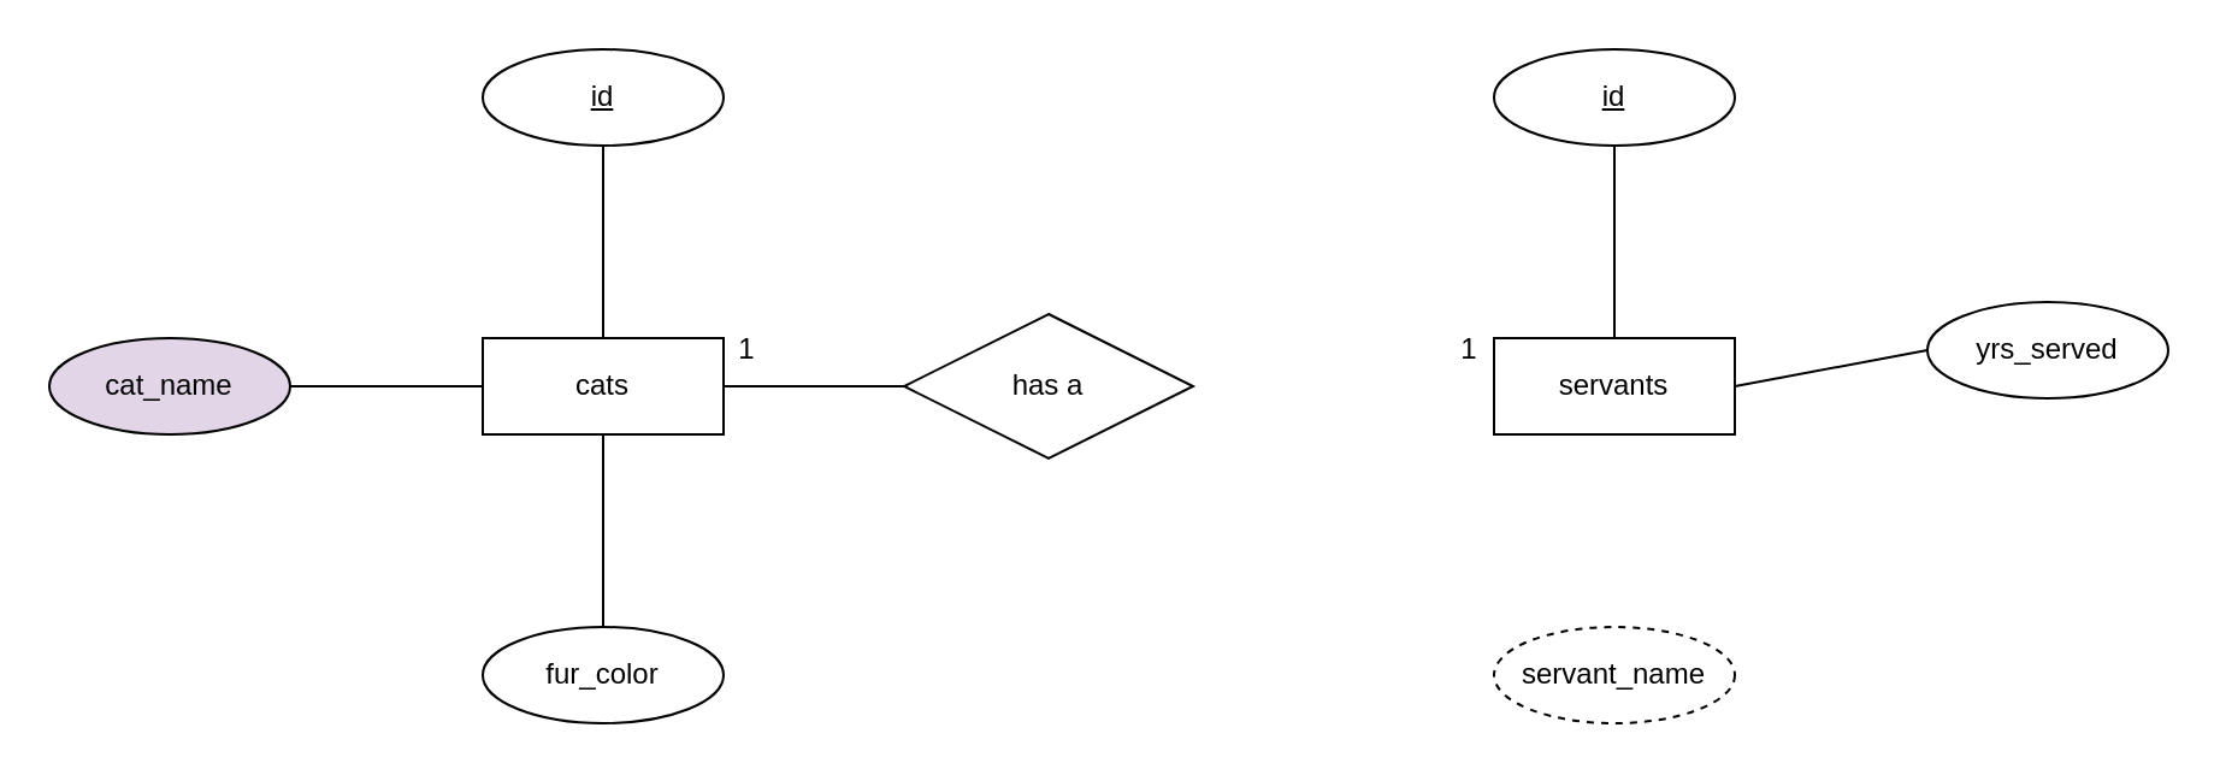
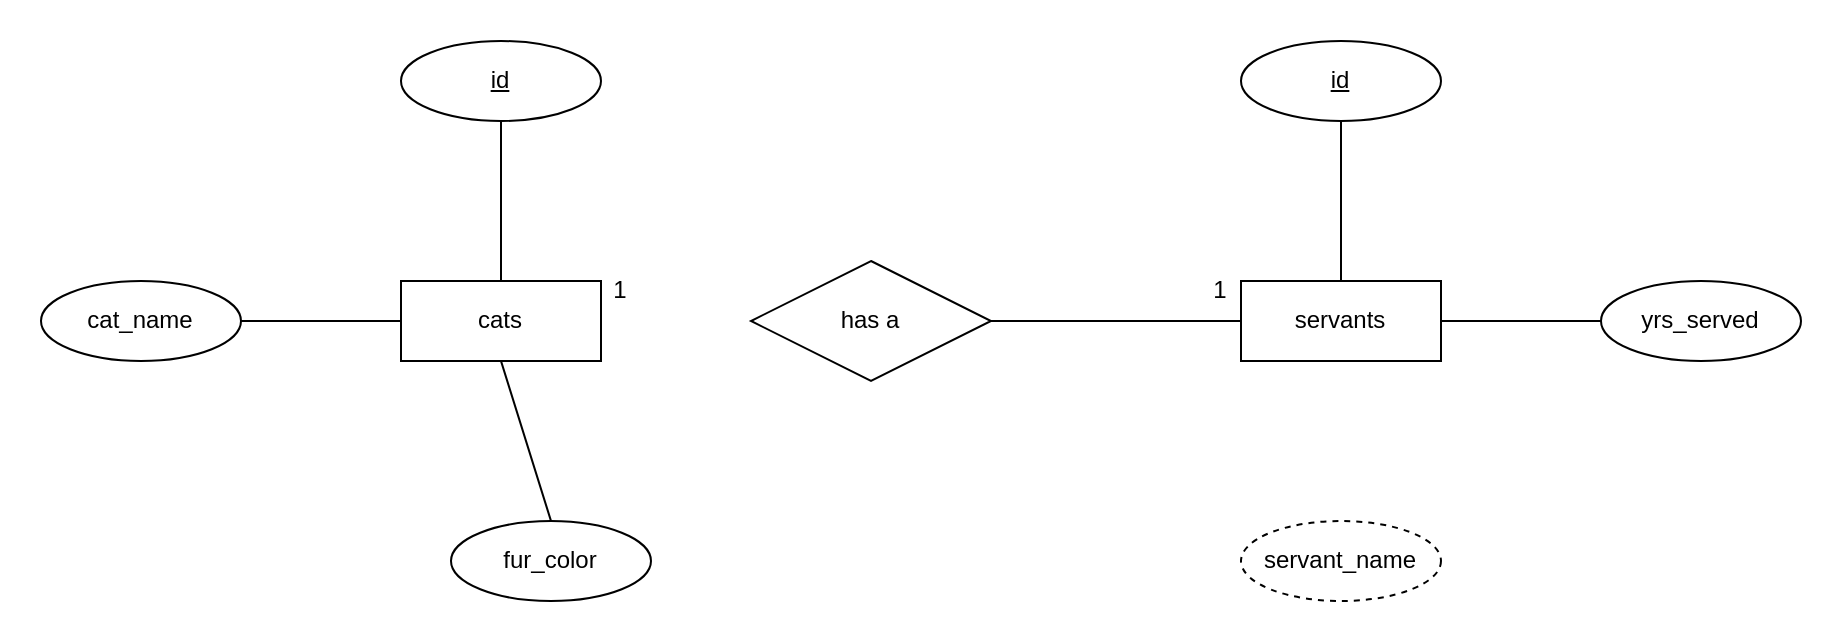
- <mxCell id="11" value="yrs_served" style="ellipse;whiteSpace=wrap;html=1;align=center;" vertex="1" parent="1"><mxGeometry x="800" y="125" width="100" height="40" as="geometry" /></mxCell>
+ <mxCell id="11" value="yrs_served" style="ellipse;whiteSpace=wrap;html=1;align=center;" vertex="1" parent="1"><mxGeometry x="800" y="140" width="100" height="40" as="geometry" /></mxCell>
- <mxCell id="4" value="cat_name" style="ellipse;whiteSpace=wrap;html=1;align=center;fillColor=#e1d5e7;" vertex="1" parent="1"><mxGeometry y="140" width="100" height="40" as="geometry" x="20" /></mxCell>
+ <mxCell id="4" value="cat_name" style="ellipse;whiteSpace=wrap;html=1;align=center;" vertex="1" parent="1"><mxGeometry y="140" width="100" height="40" as="geometry" x="20" /></mxCell>
- <mxCell id="16" value="" style="endArrow=none;html=1;rounded=0;exitX=0;exitY=0.5;exitDx=0;exitDy=0;entryX=1;entryY=0.5;entryDx=0;entryDy=0;" edge="1" parent="1" source="15" target="2"><mxGeometry relative="1" as="geometry"><mxPoint x="420" y="160" as="sourcePoint" /><mxPoint x="380" y="160" as="targetPoint" /></mxGeometry></mxCell>
+ <mxCell id="17" value="" style="endArrow=none;html=1;rounded=0;exitX=0;exitY=0.5;exitDx=0;exitDy=0;entryX=1;entryY=0.5;entryDx=0;entryDy=0;" edge="1" parent="1" source="9" target="15"><mxGeometry relative="1" as="geometry"><mxPoint x="590" y="190" as="sourcePoint" /><mxPoint x="550" y="190" as="targetPoint" /></mxGeometry></mxCell>
- <mxCell id="5" value="fur_color" style="ellipse;whiteSpace=wrap;html=1;align=center;" vertex="1" parent="1"><mxGeometry x="200" y="260" width="100" height="40" as="geometry" /></mxCell>
+ <mxCell id="5" value="fur_color" style="ellipse;whiteSpace=wrap;html=1;align=center;" vertex="1" parent="1"><mxGeometry x="225" y="260" width="100" height="40" as="geometry" /></mxCell>
